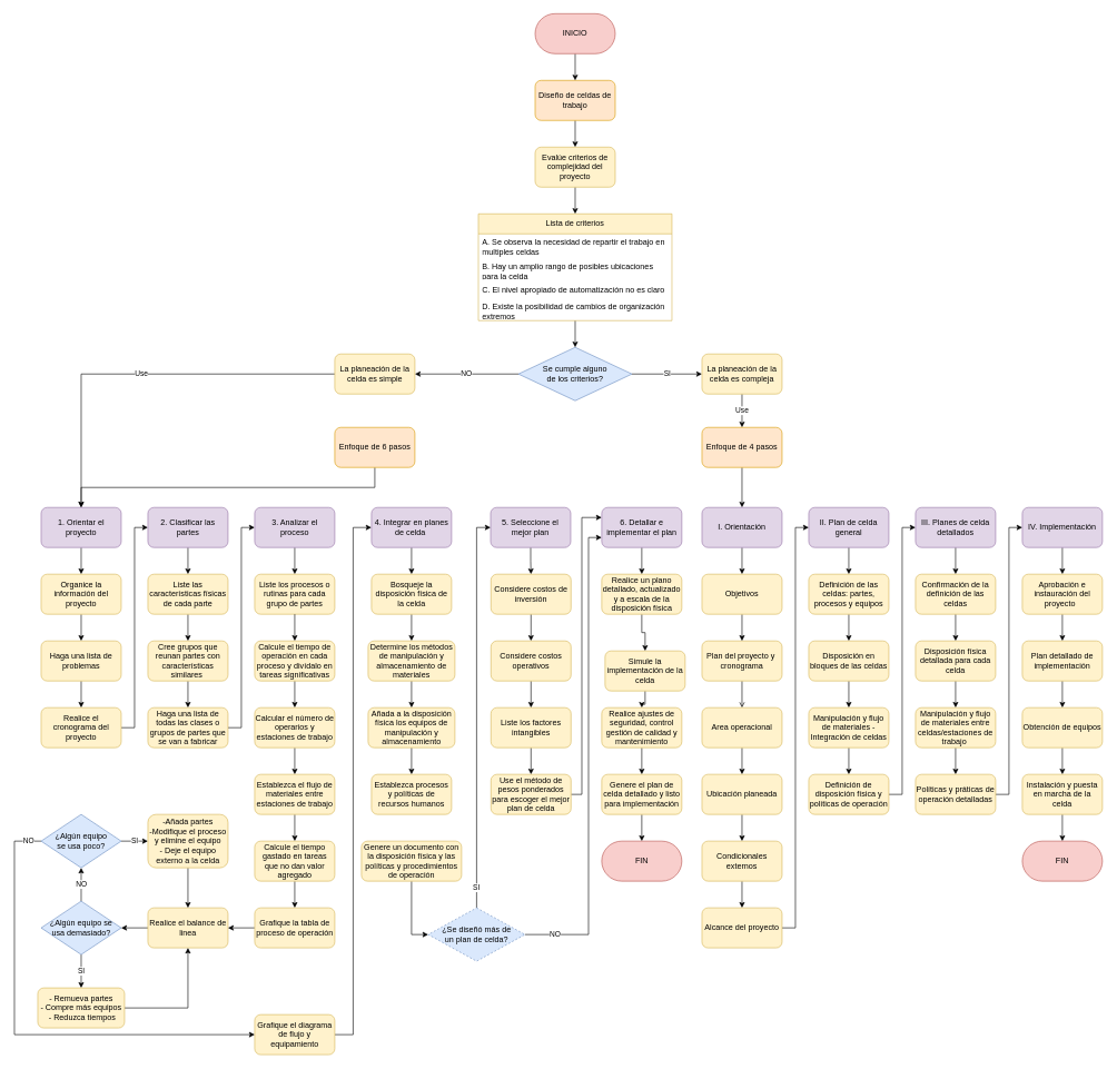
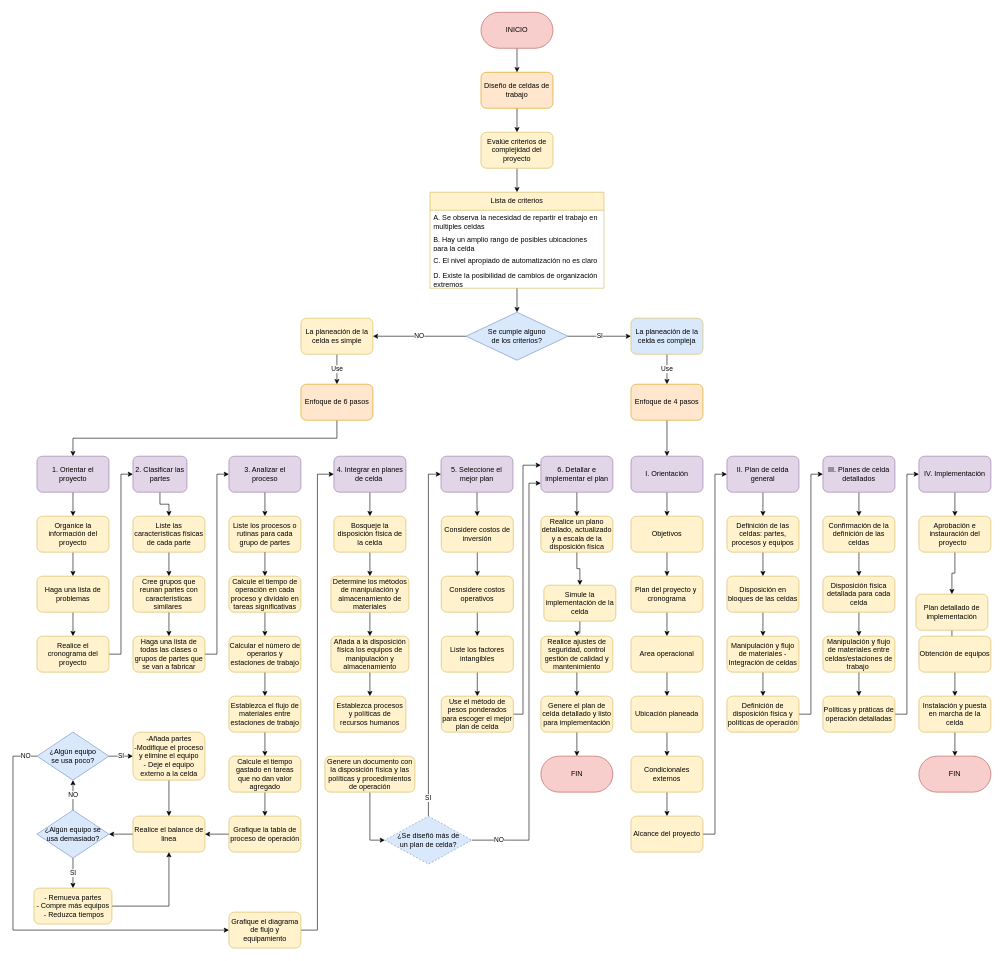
- <mxCell id="15" value="Use" style="edgeStyle=orthogonalEdgeStyle;rounded=0;orthogonalLoop=1;jettySize=auto;html=1;" edge="1" parent="1" source="16" target="24"><mxGeometry relative="1" as="geometry" /></mxCell>
+ <mxCell id="15" value="Use" style="edgeStyle=orthogonalEdgeStyle;rounded=0;orthogonalLoop=1;jettySize=auto;html=1;" edge="1" parent="1" source="16" target="18"><mxGeometry relative="1" as="geometry" /></mxCell>
- <mxCell id="20" value="La planeación de la celda es compleja" style="rounded=1;whiteSpace=wrap;html=1;fontStyle=0;startSize=30;fillColor=#fff2cc;strokeColor=#d6b656;" vertex="1" parent="1"><mxGeometry x="1051" y="530" width="120" height="60" as="geometry" /></mxCell>
+ <mxCell id="20" value="La planeación de la celda es compleja" style="rounded=1;whiteSpace=wrap;html=1;fontStyle=0;startSize=30;fillColor=#dae8fc;strokeColor=#d6b656;" vertex="1" parent="1"><mxGeometry x="1051" y="530" width="120" height="60" as="geometry" /></mxCell>
- <mxCell id="32" value="2. Clasificar las partes" style="whiteSpace=wrap;html=1;rounded=1;fontStyle=0;startSize=30;fillColor=#e1d5e7;strokeColor=#9673a6;" vertex="1" parent="1"><mxGeometry x="220.8" y="760" width="120" height="60" as="geometry" /></mxCell>
+ <mxCell id="32" value="2. Clasificar las partes" style="whiteSpace=wrap;html=1;rounded=1;fontStyle=0;startSize=30;fillColor=#e1d5e7;strokeColor=#9673a6;" vertex="1" parent="1"><mxGeometry x="220.8" y="760" width="90" height="60" as="geometry" /></mxCell>
- <mxCell id="143" value="Plan detallado de implementación" style="whiteSpace=wrap;html=1;rounded=1;fillColor=#fff2cc;strokeColor=#d6b656;" vertex="1" parent="1"><mxGeometry x="1531" y="960" width="120" height="60" as="geometry" /></mxCell>
+ <mxCell id="143" value="Plan detallado de implementación" style="whiteSpace=wrap;html=1;rounded=1;fillColor=#fff2cc;strokeColor=#d6b656;" vertex="1" parent="1"><mxGeometry x="1526" y="990" width="120" height="60" as="geometry" /></mxCell>
- <mxCell id="112" value="" style="edgeStyle=orthogonalEdgeStyle;rounded=0;orthogonalLoop=1;jettySize=auto;html=1;endArrow=open;" edge="1" parent="1" source="113" target="115"><mxGeometry relative="1" as="geometry" /></mxCell>
+ <mxCell id="112" value="" style="edgeStyle=orthogonalEdgeStyle;rounded=0;orthogonalLoop=1;jettySize=auto;html=1;" edge="1" parent="1" source="113" target="115"><mxGeometry relative="1" as="geometry" /></mxCell>
